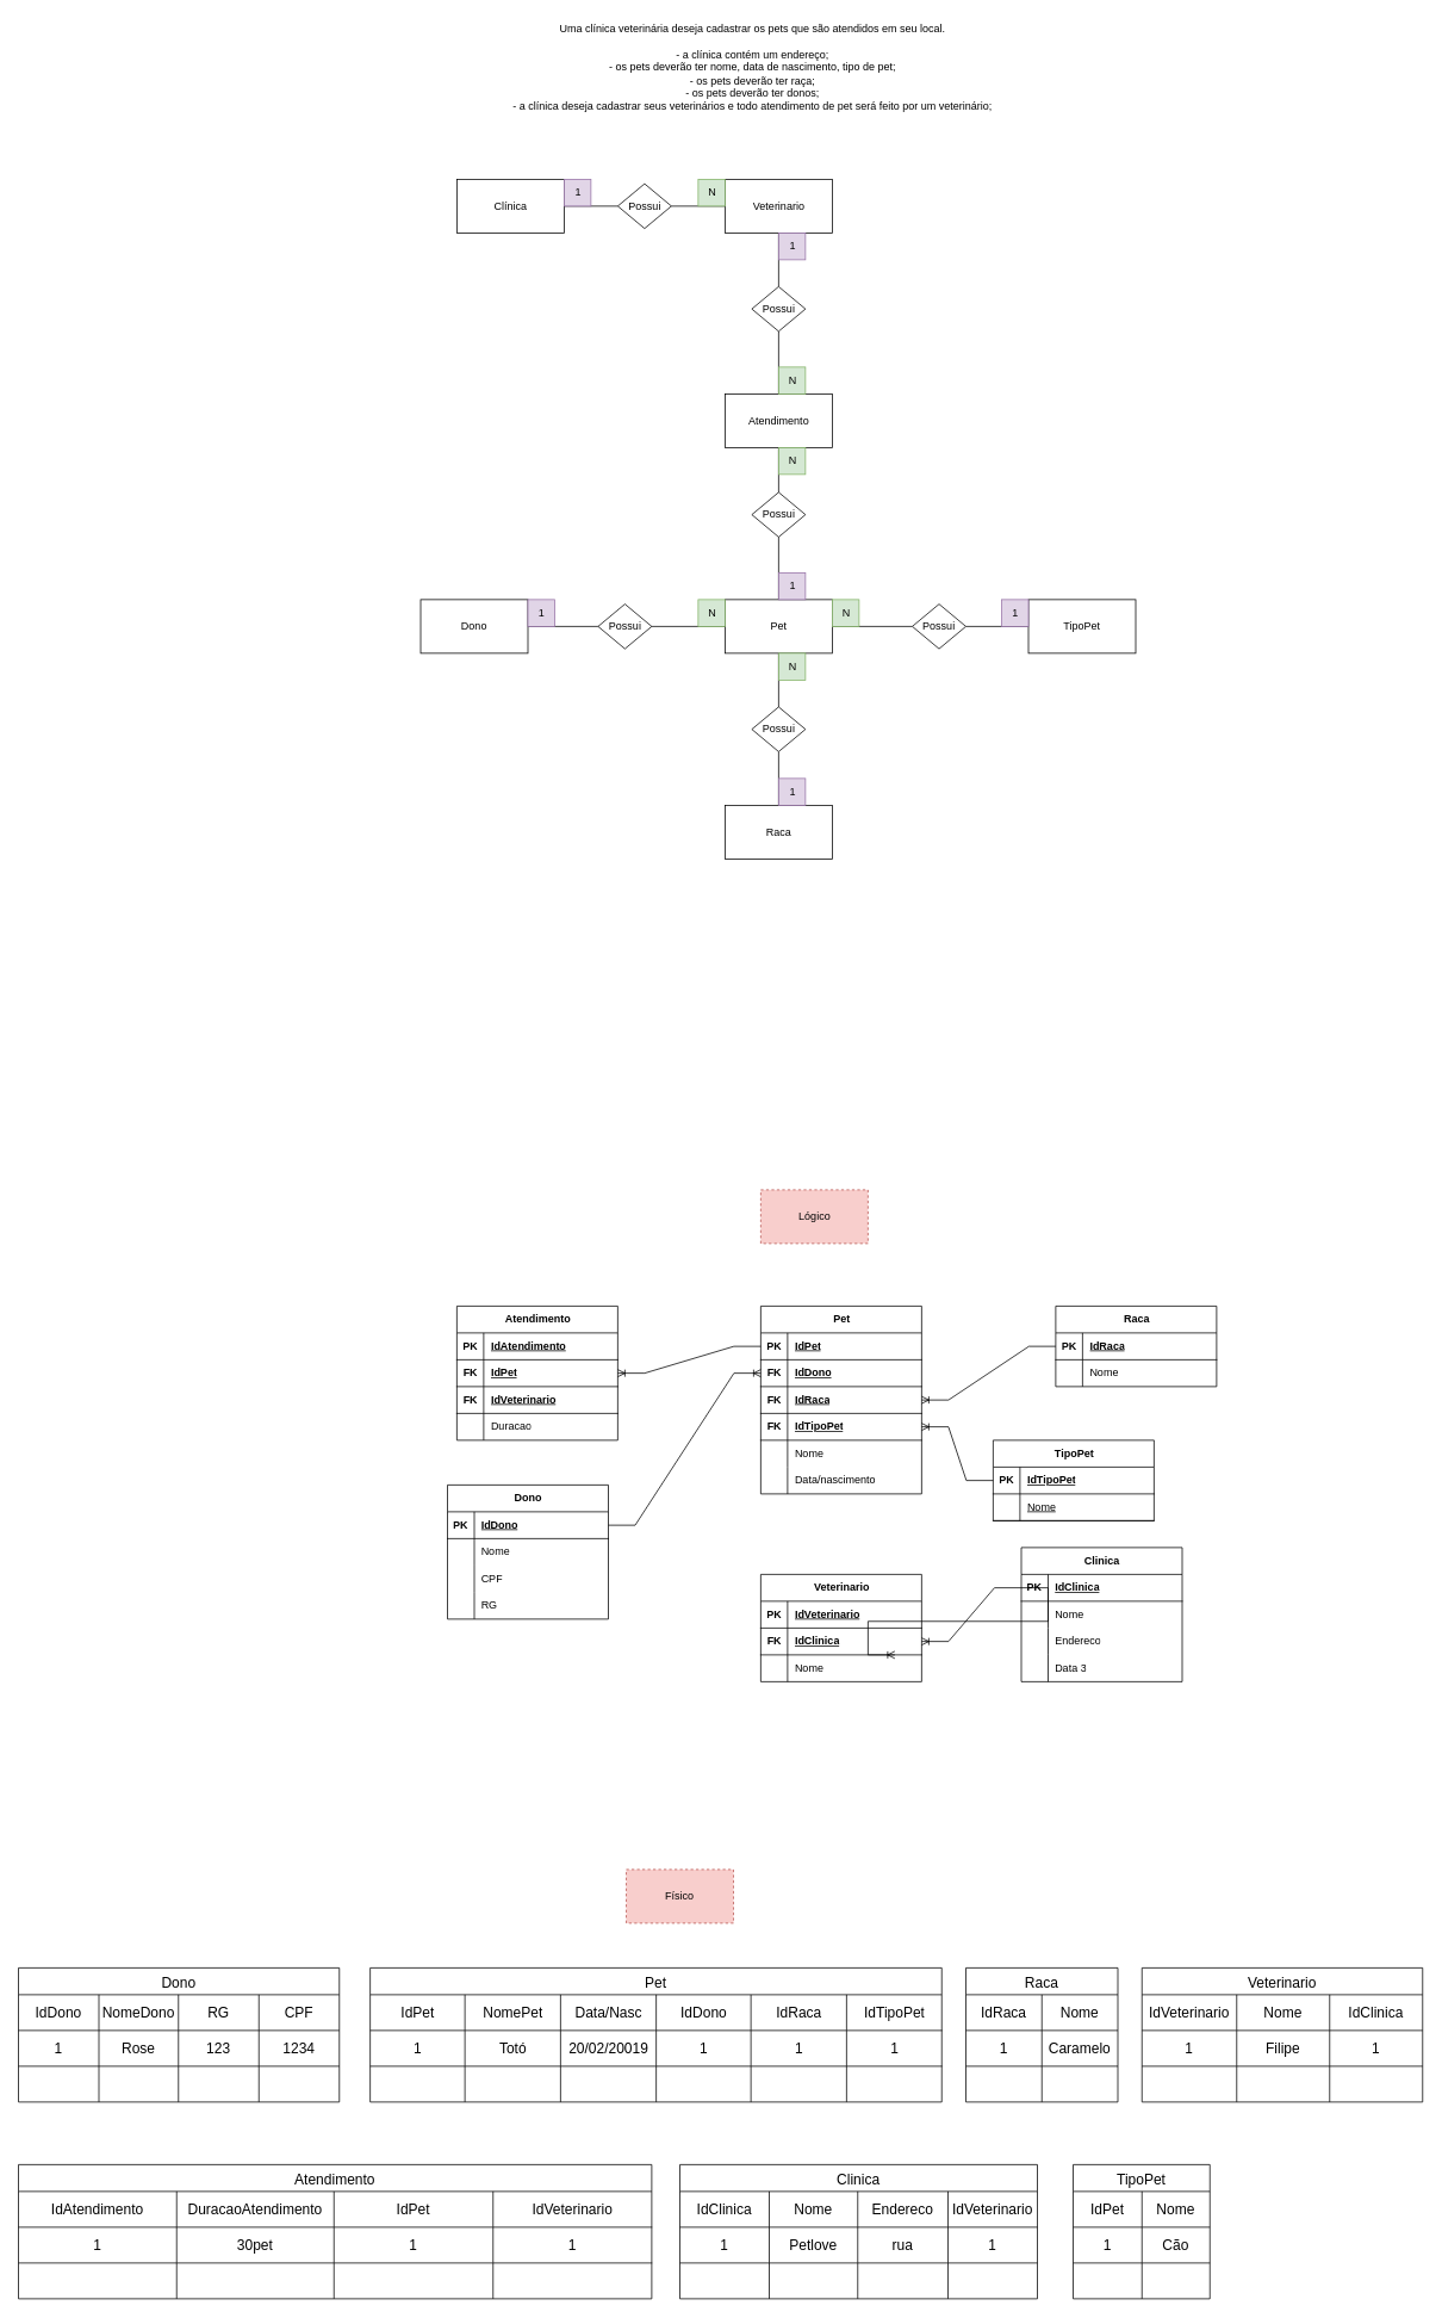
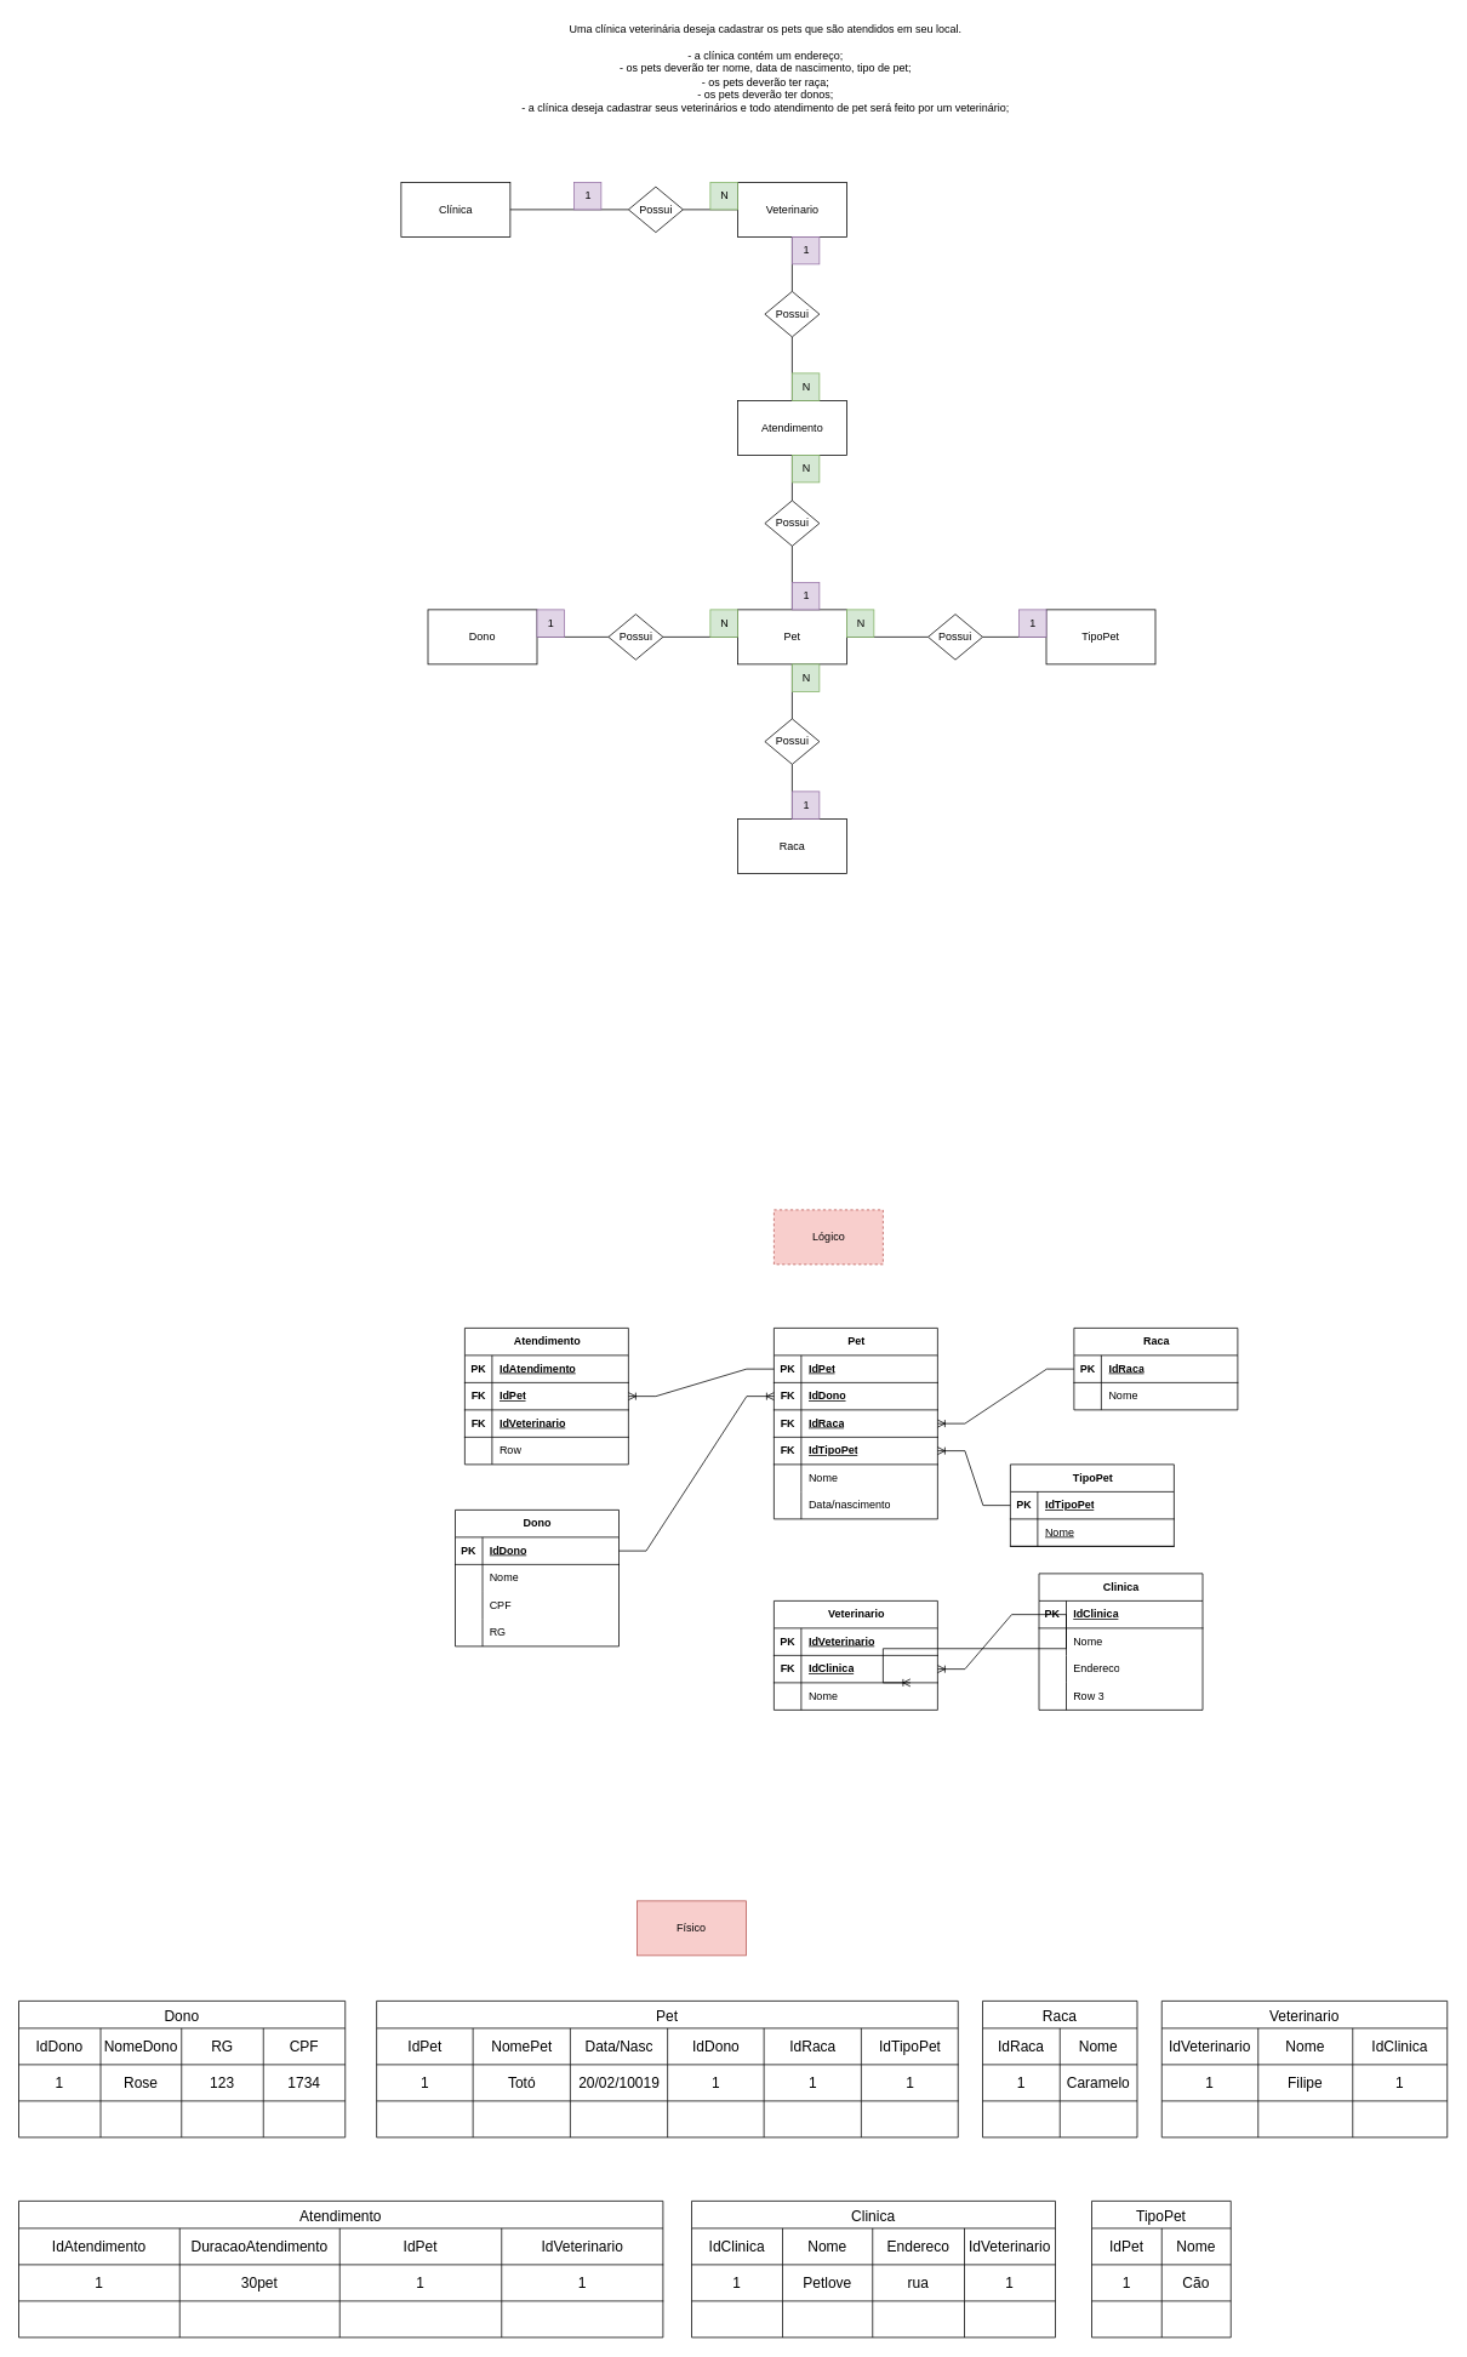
- <mxCell id="196" value="Clínica" style="rounded=0;whiteSpace=wrap;html=1;" vertex="1" parent="1"><mxGeometry x="510.5" y="200" width="120" height="60" as="geometry" /></mxCell>
+ <mxCell id="196" value="Clínica" style="rounded=0;whiteSpace=wrap;html=1;" vertex="1" parent="1"><mxGeometry x="440.5" y="200" width="120" height="60" as="geometry" /></mxCell>
- <mxCell id="149" value="Duracao" style="shape=partialRectangle;connectable=0;fillColor=none;top=0;left=0;bottom=0;right=0;align=left;spacingLeft=6;overflow=hidden;whiteSpace=wrap;html=1;" parent="147" vertex="1"><mxGeometry x="30" width="150" height="30" as="geometry"><mxRectangle width="150" height="30" as="alternateBounds" /></mxGeometry></mxCell>
+ <mxCell id="149" value="Row" style="shape=partialRectangle;connectable=0;fillColor=none;top=0;left=0;bottom=0;right=0;align=left;spacingLeft=6;overflow=hidden;whiteSpace=wrap;html=1;" parent="147" vertex="1"><mxGeometry x="30" width="150" height="30" as="geometry"><mxRectangle width="150" height="30" as="alternateBounds" /></mxGeometry></mxCell>
- <mxCell id="162" value="Data 3" style="shape=partialRectangle;connectable=0;fillColor=none;top=0;left=0;bottom=0;right=0;align=left;spacingLeft=6;overflow=hidden;whiteSpace=wrap;html=1;" parent="160" vertex="1"><mxGeometry x="30" width="150" height="30" as="geometry"><mxRectangle width="150" height="30" as="alternateBounds" /></mxGeometry></mxCell>
+ <mxCell id="162" value="Row 3" style="shape=partialRectangle;connectable=0;fillColor=none;top=0;left=0;bottom=0;right=0;align=left;spacingLeft=6;overflow=hidden;whiteSpace=wrap;html=1;" parent="160" vertex="1"><mxGeometry x="30" width="150" height="30" as="geometry"><mxRectangle width="150" height="30" as="alternateBounds" /></mxGeometry></mxCell>
- <mxCell id="93" value="&lt;font style=&quot;vertical-align: inherit;&quot;&gt;&lt;font style=&quot;vertical-align: inherit;&quot;&gt;Físico&lt;/font&gt;&lt;/font&gt;" style="rounded=0;whiteSpace=wrap;html=1;fillColor=#f8cecc;strokeColor=#b85450;dashed=1;" parent="1" vertex="1"><mxGeometry x="700" y="2090" width="120" height="60" as="geometry" /></mxCell>
+ <mxCell id="93" value="&lt;font style=&quot;vertical-align: inherit;&quot;&gt;&lt;font style=&quot;vertical-align: inherit;&quot;&gt;Físico&lt;/font&gt;&lt;/font&gt;" style="rounded=0;whiteSpace=wrap;html=1;fillColor=#f8cecc;strokeColor=#b85450;" parent="1" vertex="1"><mxGeometry x="700" y="2090" width="120" height="60" as="geometry" /></mxCell>
- <mxCell id="13" value="1234" style="shape=partialRectangle;html=1;whiteSpace=wrap;connectable=0;strokeColor=inherit;overflow=hidden;fillColor=none;top=0;left=0;bottom=0;right=0;pointerEvents=1;fontSize=16;" parent="9" vertex="1"><mxGeometry x="269" width="90" height="40" as="geometry"><mxRectangle width="90" height="40" as="alternateBounds" /></mxGeometry></mxCell>
+ <mxCell id="13" value="1734" style="shape=partialRectangle;html=1;whiteSpace=wrap;connectable=0;strokeColor=inherit;overflow=hidden;fillColor=none;top=0;left=0;bottom=0;right=0;pointerEvents=1;fontSize=16;" parent="9" vertex="1"><mxGeometry x="269" width="90" height="40" as="geometry"><mxRectangle width="90" height="40" as="alternateBounds" /></mxGeometry></mxCell>
- <mxCell id="62" value="20/02/20019" style="shape=partialRectangle;html=1;whiteSpace=wrap;connectable=0;strokeColor=inherit;overflow=hidden;fillColor=none;top=0;left=0;bottom=0;right=0;pointerEvents=1;fontSize=16;" parent="59" vertex="1"><mxGeometry x="213" width="107" height="40" as="geometry"><mxRectangle width="107" height="40" as="alternateBounds" /></mxGeometry></mxCell>
+ <mxCell id="62" value="20/02/10019" style="shape=partialRectangle;html=1;whiteSpace=wrap;connectable=0;strokeColor=inherit;overflow=hidden;fillColor=none;top=0;left=0;bottom=0;right=0;pointerEvents=1;fontSize=16;" parent="59" vertex="1"><mxGeometry x="213" width="107" height="40" as="geometry"><mxRectangle width="107" height="40" as="alternateBounds" /></mxGeometry></mxCell>
